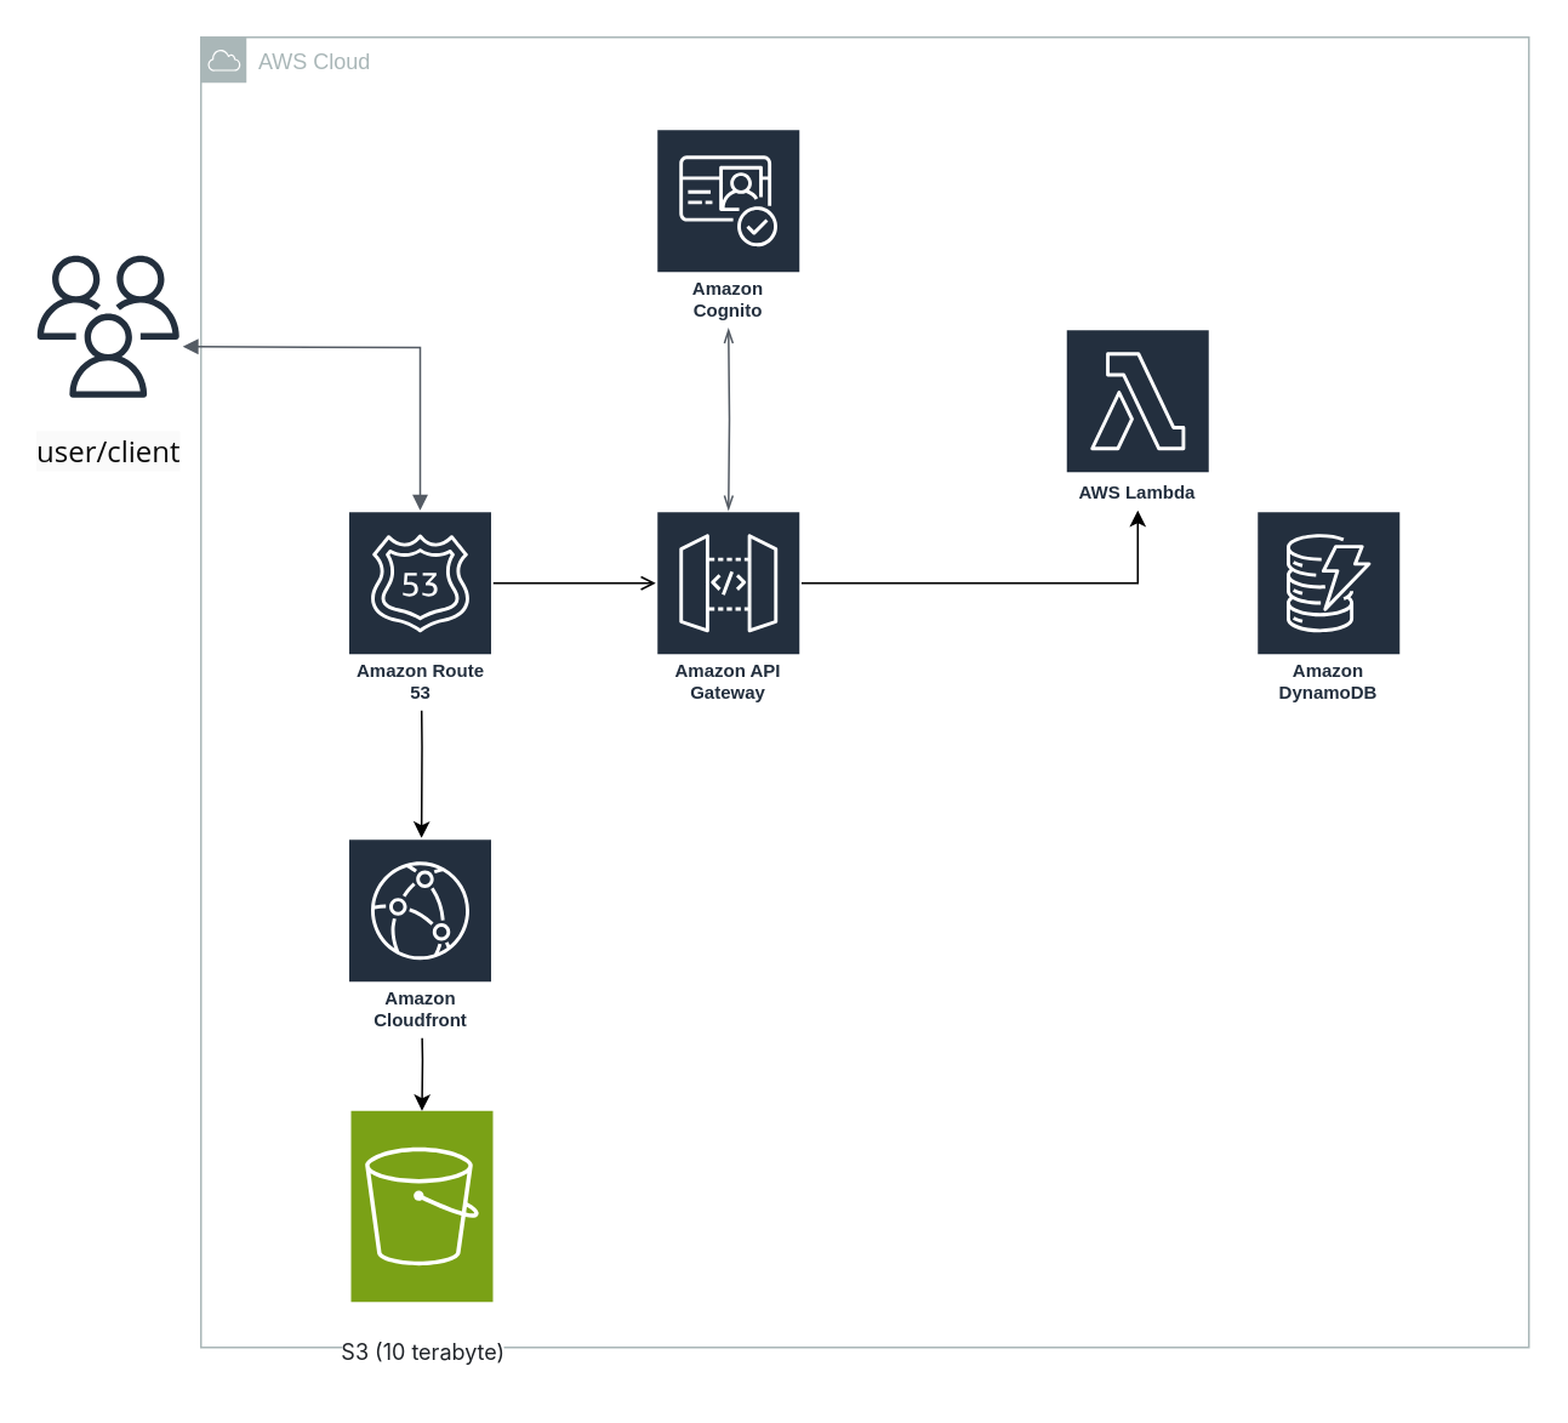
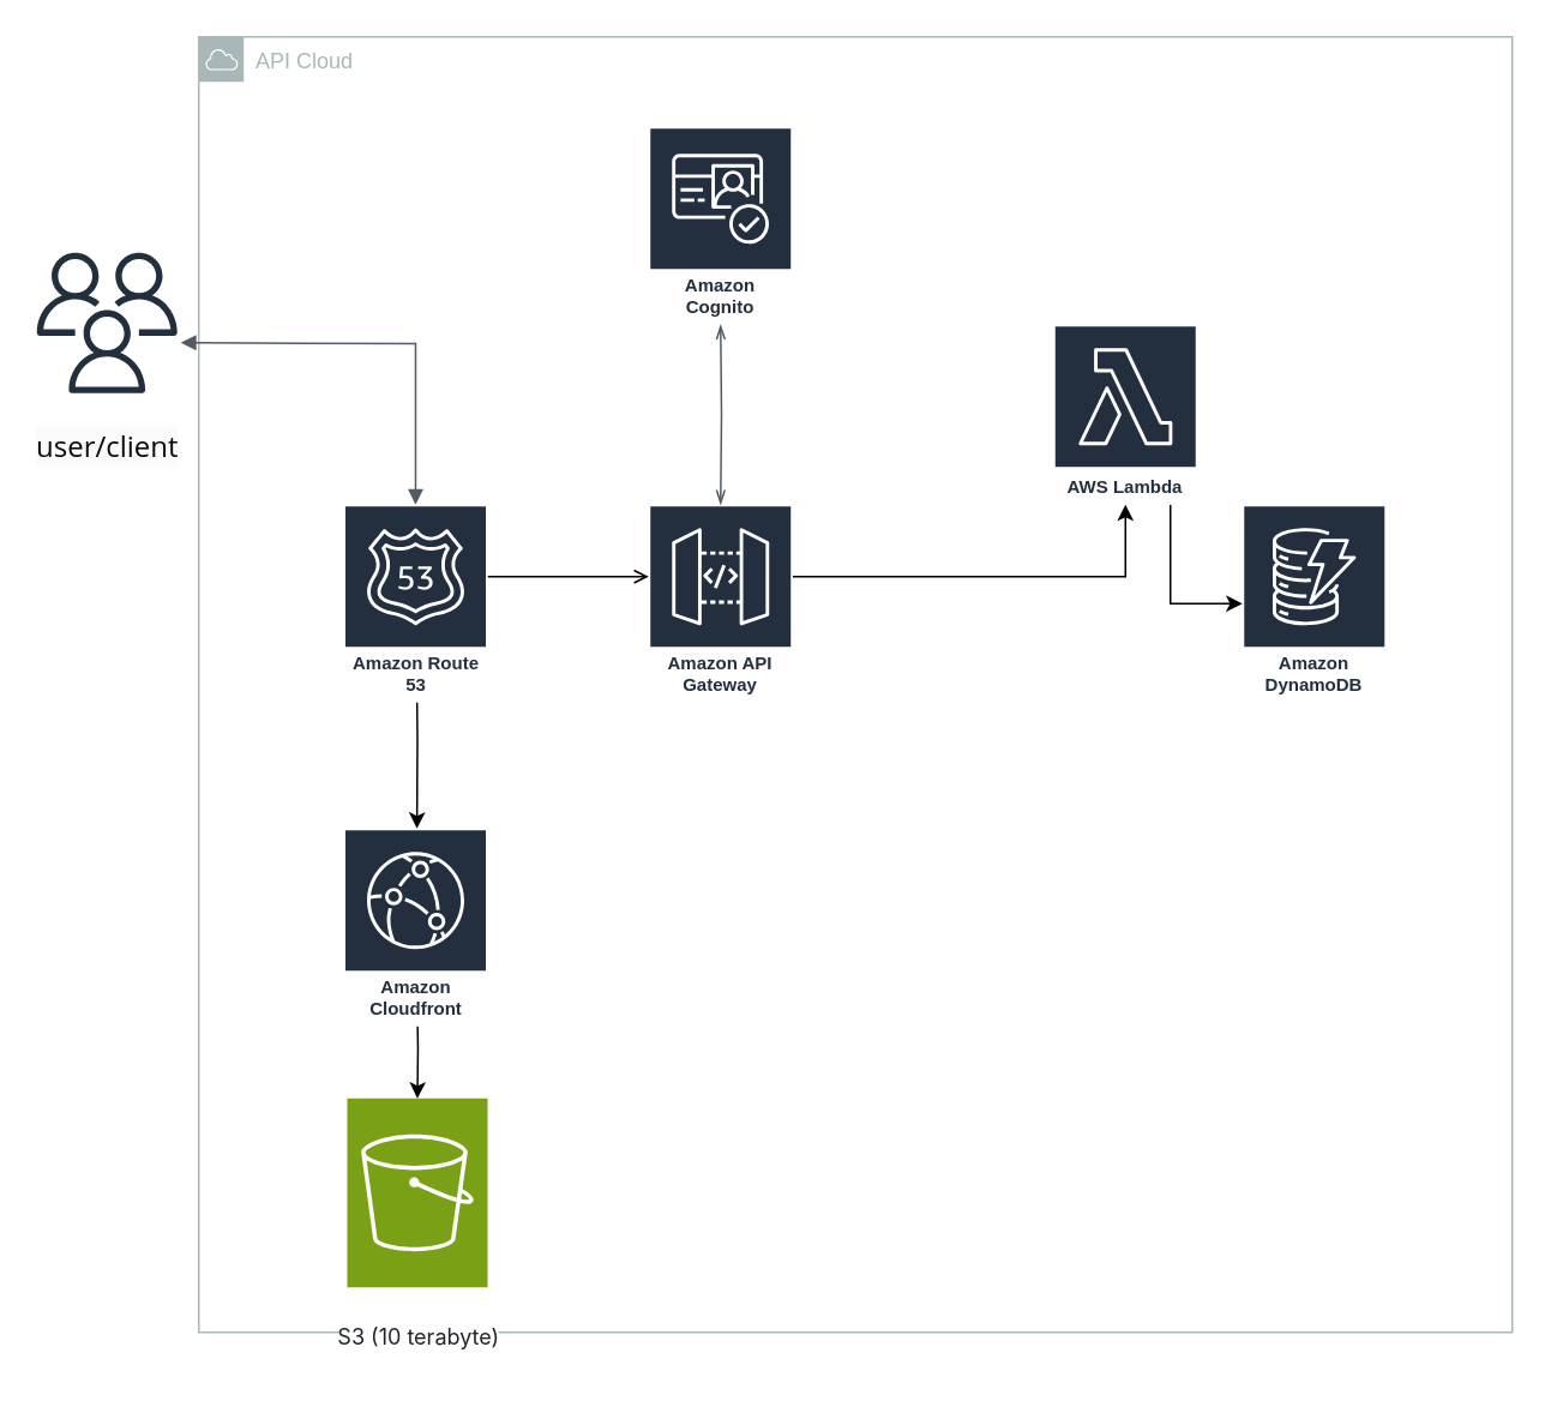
- <mxCell id="2" value="AWS Cloud" style="sketch=0;outlineConnect=0;gradientColor=none;html=1;whiteSpace=wrap;fontSize=12;fontStyle=0;shape=mxgraph.aws4.group;grIcon=mxgraph.aws4.group_aws_cloud;strokeColor=#AAB7B8;fillColor=none;verticalAlign=top;align=left;spacingLeft=30;fontColor=#AAB7B8;dashed=0;" vertex="1" parent="1"><mxGeometry x="110" y="20" width="730" height="720" as="geometry" /></mxCell>
+ <mxCell id="2" value="API Cloud" style="sketch=0;outlineConnect=0;gradientColor=none;html=1;whiteSpace=wrap;fontSize=12;fontStyle=0;shape=mxgraph.aws4.group;grIcon=mxgraph.aws4.group_aws_cloud;strokeColor=#AAB7B8;fillColor=none;verticalAlign=top;align=left;spacingLeft=30;fontColor=#AAB7B8;dashed=0;" vertex="1" parent="1"><mxGeometry x="110" y="20" width="730" height="720" as="geometry" /></mxCell>
+ <mxCell id="13" style="edgeStyle=orthogonalEdgeStyle;rounded=0;orthogonalLoop=1;jettySize=auto;html=1;" edge="1" parent="1" source="14" target="15"><mxGeometry relative="1" as="geometry"><Array as="points"><mxPoint x="650" y="320" /><mxPoint x="650" y="320" /></Array></mxGeometry></mxCell>
